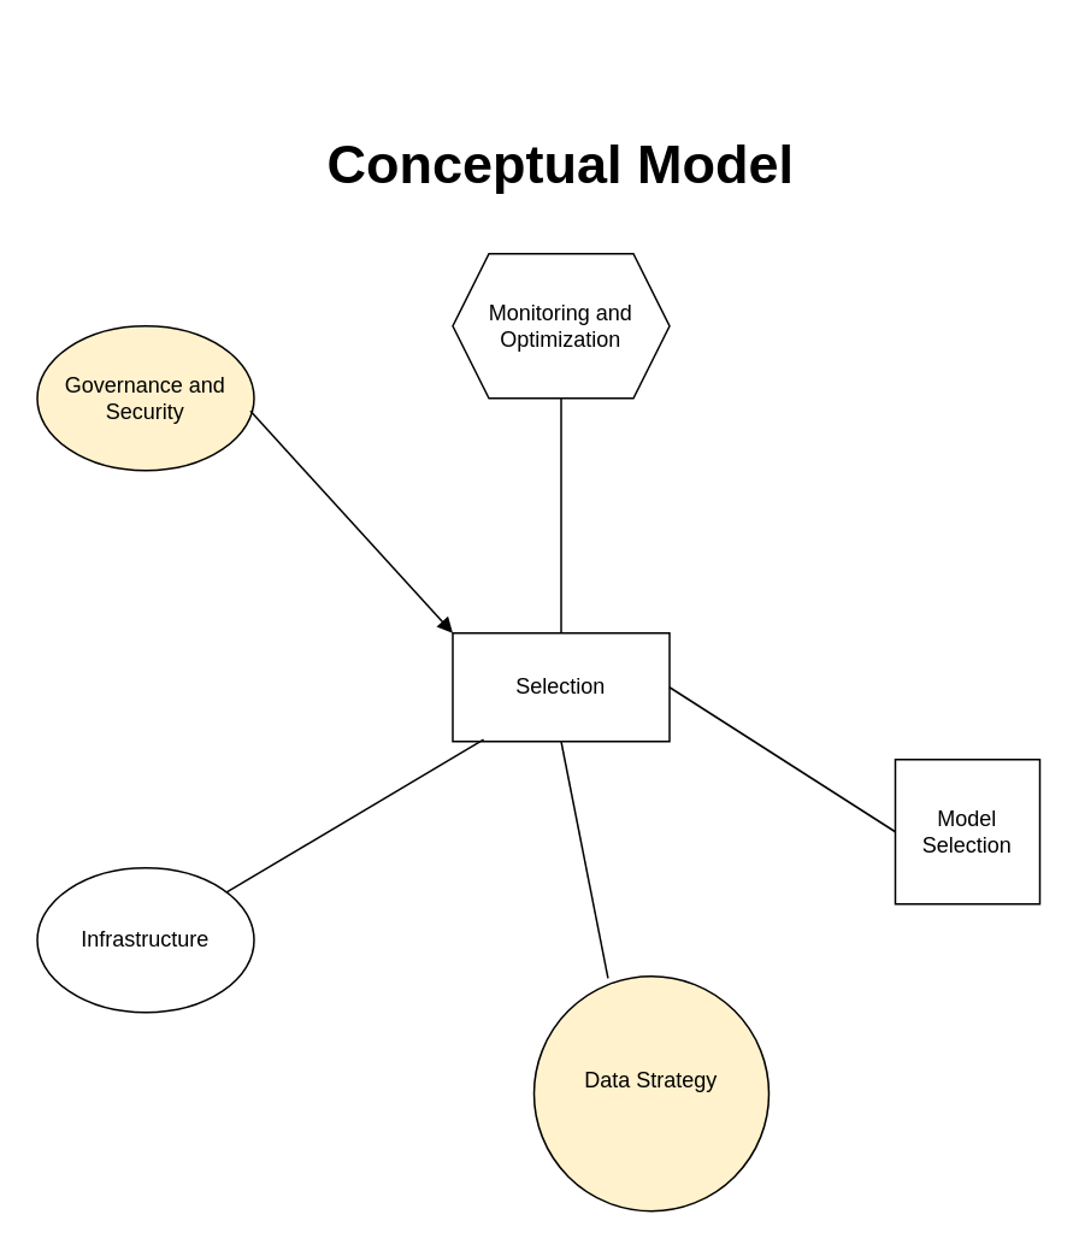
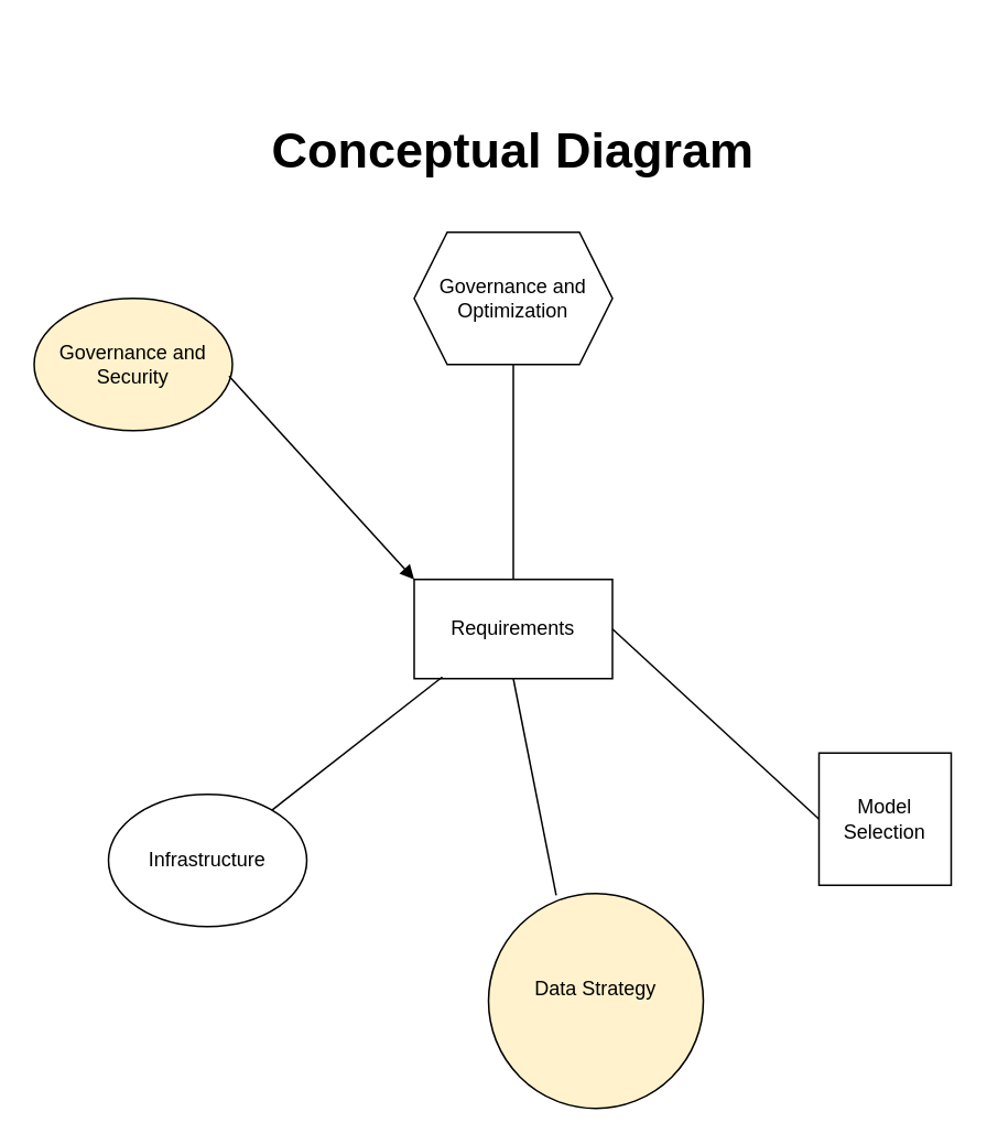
- <mxCell id="4" value="Conceptual Model" style="text;html=1;align=center;verticalAlign=middle;whiteSpace=wrap;rounded=0;fontStyle=1;fontSize=30;" parent="1" vertex="1"><mxGeometry x="140" y="20" width="340" height="140" as="geometry" /></mxCell>
+ <mxCell id="4" value="Conceptual Diagram" style="text;html=1;align=center;verticalAlign=middle;whiteSpace=wrap;rounded=0;fontStyle=1;fontSize=30;" parent="1" vertex="1"><mxGeometry x="140" y="20" width="340" height="140" as="geometry" /></mxCell>
- <mxCell id="12" value="Monitoring and Optimization" style="shape=hexagon;perimeter=hexagonPerimeter2;whiteSpace=wrap;html=1;fixedSize=1;" vertex="1" parent="1"><mxGeometry x="250" y="140" width="120" height="80" as="geometry" /></mxCell>
+ <mxCell id="12" value="Governance and Optimization" style="shape=hexagon;perimeter=hexagonPerimeter2;whiteSpace=wrap;html=1;fixedSize=1;" vertex="1" parent="1"><mxGeometry x="250" y="140" width="120" height="80" as="geometry" /></mxCell>
- <mxCell id="2" value="Selection" style="rounded=0;whiteSpace=wrap;html=1;" parent="1" vertex="1"><mxGeometry x="250" y="350" width="120" height="60" as="geometry" /></mxCell>
+ <mxCell id="2" value="Requirements" style="rounded=0;whiteSpace=wrap;html=1;" parent="1" vertex="1"><mxGeometry x="250" y="350" width="120" height="60" as="geometry" /></mxCell>
- <mxCell id="6" value="Model Selection" style="whiteSpace=wrap;html=1;aspect=fixed;" parent="1" vertex="1"><mxGeometry x="495" y="420" width="80" height="80" as="geometry" /></mxCell>
+ <mxCell id="6" value="Model Selection" style="whiteSpace=wrap;html=1;aspect=fixed;" parent="1" vertex="1"><mxGeometry x="495" y="455" width="80" height="80" as="geometry" /></mxCell>
- <mxCell id="8" value="Infrastructure" style="ellipse;whiteSpace=wrap;html=1;" vertex="1" parent="1"><mxGeometry x="20" y="480" width="120" height="80" as="geometry" /></mxCell>
+ <mxCell id="8" value="Infrastructure" style="ellipse;whiteSpace=wrap;html=1;" vertex="1" parent="1"><mxGeometry x="65" y="480" width="120" height="80" as="geometry" /></mxCell>
